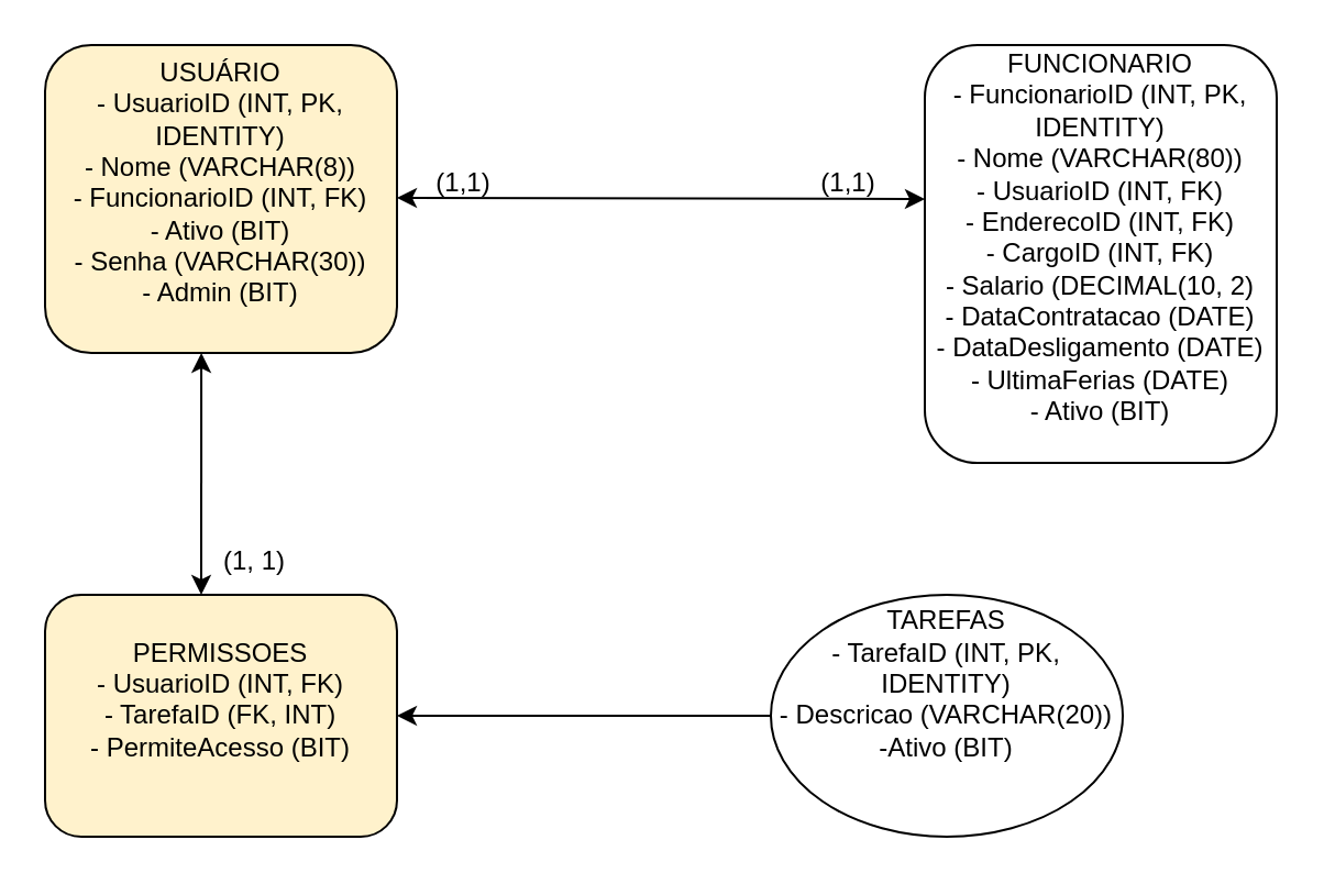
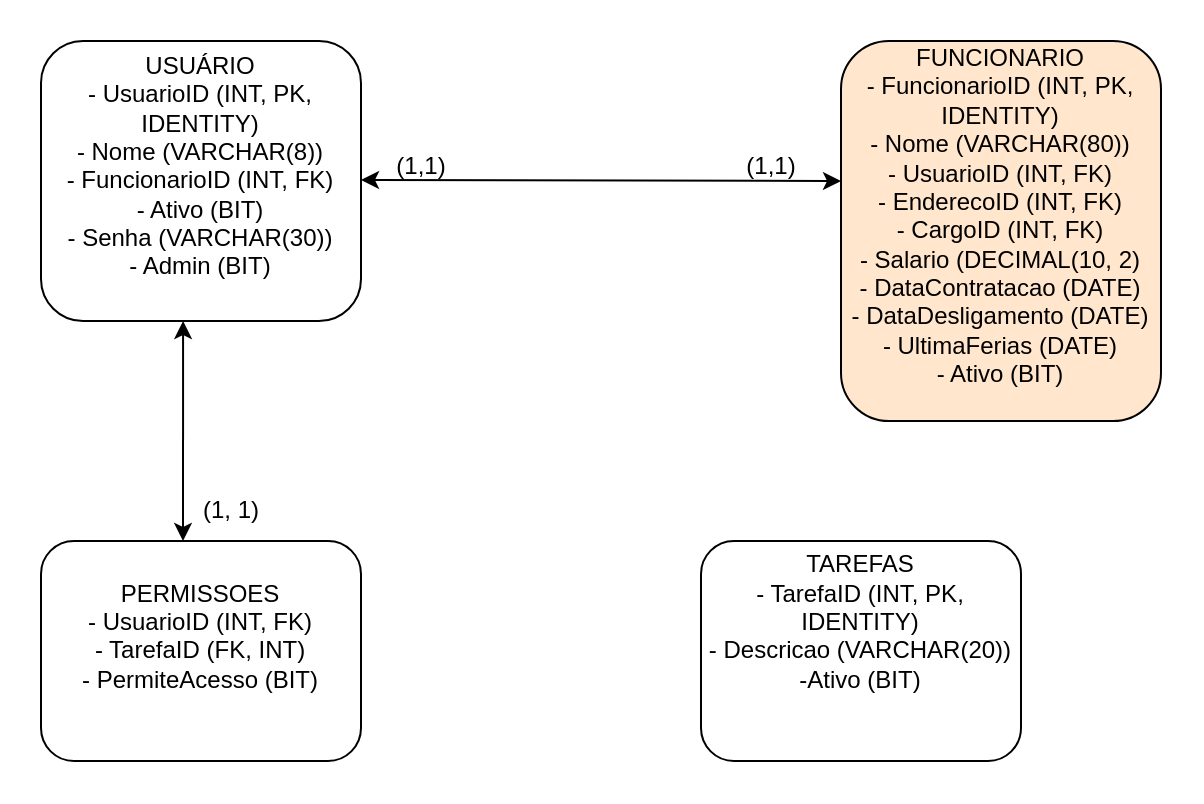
- <mxCell id="2" value="USUÁRIO&lt;div&gt;- UsuarioID (INT, PK, IDENTITY)&lt;/div&gt;&lt;div&gt;- Nome (VARCHAR(8))&lt;/div&gt;&lt;div&gt;- FuncionarioID (INT, FK)&lt;/div&gt;&lt;div&gt;- Ativo (BIT)&lt;/div&gt;&lt;div&gt;- Senha (VARCHAR(30))&lt;/div&gt;&lt;div&gt;- Admin (BIT)&lt;/div&gt;&lt;div&gt;&lt;br&gt;&lt;/div&gt;" style="rounded=1;whiteSpace=wrap;html=1;align=center;fillColor=#fff2cc;" vertex="1" parent="1"><mxGeometry x="20" y="20" width="160" height="140" as="geometry" /></mxCell>
+ <mxCell id="2" value="USUÁRIO&lt;div&gt;- UsuarioID (INT, PK, IDENTITY)&lt;/div&gt;&lt;div&gt;- Nome (VARCHAR(8))&lt;/div&gt;&lt;div&gt;- FuncionarioID (INT, FK)&lt;/div&gt;&lt;div&gt;- Ativo (BIT)&lt;/div&gt;&lt;div&gt;- Senha (VARCHAR(30))&lt;/div&gt;&lt;div&gt;- Admin (BIT)&lt;/div&gt;&lt;div&gt;&lt;br&gt;&lt;/div&gt;" style="rounded=1;whiteSpace=wrap;html=1;align=center;" vertex="1" parent="1"><mxGeometry x="20" y="20" width="160" height="140" as="geometry" /></mxCell>
- <mxCell id="3" value="FUNCIONARIO&lt;div&gt;- FuncionarioID (INT, PK, IDENTITY)&lt;/div&gt;&lt;div&gt;- Nome (VARCHAR(80))&lt;/div&gt;&lt;div&gt;- UsuarioID (INT, FK)&lt;/div&gt;&lt;div&gt;- EnderecoID (INT, FK)&lt;/div&gt;&lt;div&gt;- CargoID (INT, FK)&lt;/div&gt;&lt;div&gt;- Salario (DECIMAL(10, 2)&lt;/div&gt;&lt;div&gt;- DataContratacao (DATE)&lt;/div&gt;&lt;div&gt;- DataDesligamento (DATE)&lt;/div&gt;&lt;div&gt;- UltimaFerias (DATE)&lt;/div&gt;&lt;div&gt;- Ativo (BIT)&lt;/div&gt;&lt;div&gt;&lt;br&gt;&lt;/div&gt;" style="rounded=1;whiteSpace=wrap;html=1;align=center;" vertex="1" parent="1"><mxGeometry x="420" y="20" width="160" height="190" as="geometry" /></mxCell>
+ <mxCell id="3" value="FUNCIONARIO&lt;div&gt;- FuncionarioID (INT, PK, IDENTITY)&lt;/div&gt;&lt;div&gt;- Nome (VARCHAR(80))&lt;/div&gt;&lt;div&gt;- UsuarioID (INT, FK)&lt;/div&gt;&lt;div&gt;- EnderecoID (INT, FK)&lt;/div&gt;&lt;div&gt;- CargoID (INT, FK)&lt;/div&gt;&lt;div&gt;- Salario (DECIMAL(10, 2)&lt;/div&gt;&lt;div&gt;- DataContratacao (DATE)&lt;/div&gt;&lt;div&gt;- DataDesligamento (DATE)&lt;/div&gt;&lt;div&gt;- UltimaFerias (DATE)&lt;/div&gt;&lt;div&gt;- Ativo (BIT)&lt;/div&gt;&lt;div&gt;&lt;br&gt;&lt;/div&gt;" style="rounded=1;whiteSpace=wrap;html=1;align=center;fillColor=#ffe6cc;" vertex="1" parent="1"><mxGeometry x="420" y="20" width="160" height="190" as="geometry" /></mxCell>
- <mxCell id="9" value="PERMISSOES&lt;div&gt;- UsuarioID (INT, FK)&lt;/div&gt;&lt;div&gt;- TarefaID (FK, INT)&lt;/div&gt;&lt;div&gt;- PermiteAcesso (BIT)&lt;/div&gt;&lt;div&gt;&lt;br&gt;&lt;/div&gt;" style="rounded=1;whiteSpace=wrap;html=1;align=center;fillColor=#fff2cc;" vertex="1" parent="1"><mxGeometry x="20" y="270" width="160" height="110" as="geometry" /></mxCell>
+ <mxCell id="9" value="PERMISSOES&lt;div&gt;- UsuarioID (INT, FK)&lt;/div&gt;&lt;div&gt;- TarefaID (FK, INT)&lt;/div&gt;&lt;div&gt;- PermiteAcesso (BIT)&lt;/div&gt;&lt;div&gt;&lt;br&gt;&lt;/div&gt;" style="rounded=1;whiteSpace=wrap;html=1;align=center;" vertex="1" parent="1"><mxGeometry x="20" y="270" width="160" height="110" as="geometry" /></mxCell>
- <mxCell id="7" value="" style="edgeStyle=none;rounded=0;orthogonalLoop=1;jettySize=auto;html=1;" edge="1" parent="1" source="8" target="9"><mxGeometry relative="1" as="geometry" /></mxCell>
- <mxCell id="8" value="TAREFAS&lt;div&gt;- TarefaID (INT, PK, IDENTITY)&lt;/div&gt;&lt;div&gt;- Descricao (VARCHAR(20))&lt;/div&gt;&lt;div&gt;-Ativo (BIT)&lt;/div&gt;&lt;div&gt;&lt;br&gt;&lt;/div&gt;&lt;div&gt;&lt;br&gt;&lt;/div&gt;" style="ellipse;whiteSpace=wrap;html=1;align=center;" vertex="1" parent="1"><mxGeometry x="350" y="270" width="160" height="110" as="geometry" /></mxCell>
+ <mxCell id="8" value="TAREFAS&lt;div&gt;- TarefaID (INT, PK, IDENTITY)&lt;/div&gt;&lt;div&gt;- Descricao (VARCHAR(20))&lt;/div&gt;&lt;div&gt;-Ativo (BIT)&lt;/div&gt;&lt;div&gt;&lt;br&gt;&lt;/div&gt;&lt;div&gt;&lt;br&gt;&lt;/div&gt;" style="rounded=1;whiteSpace=wrap;html=1;align=center;" vertex="1" parent="1"><mxGeometry x="350" y="270" width="160" height="110" as="geometry" /></mxCell>
